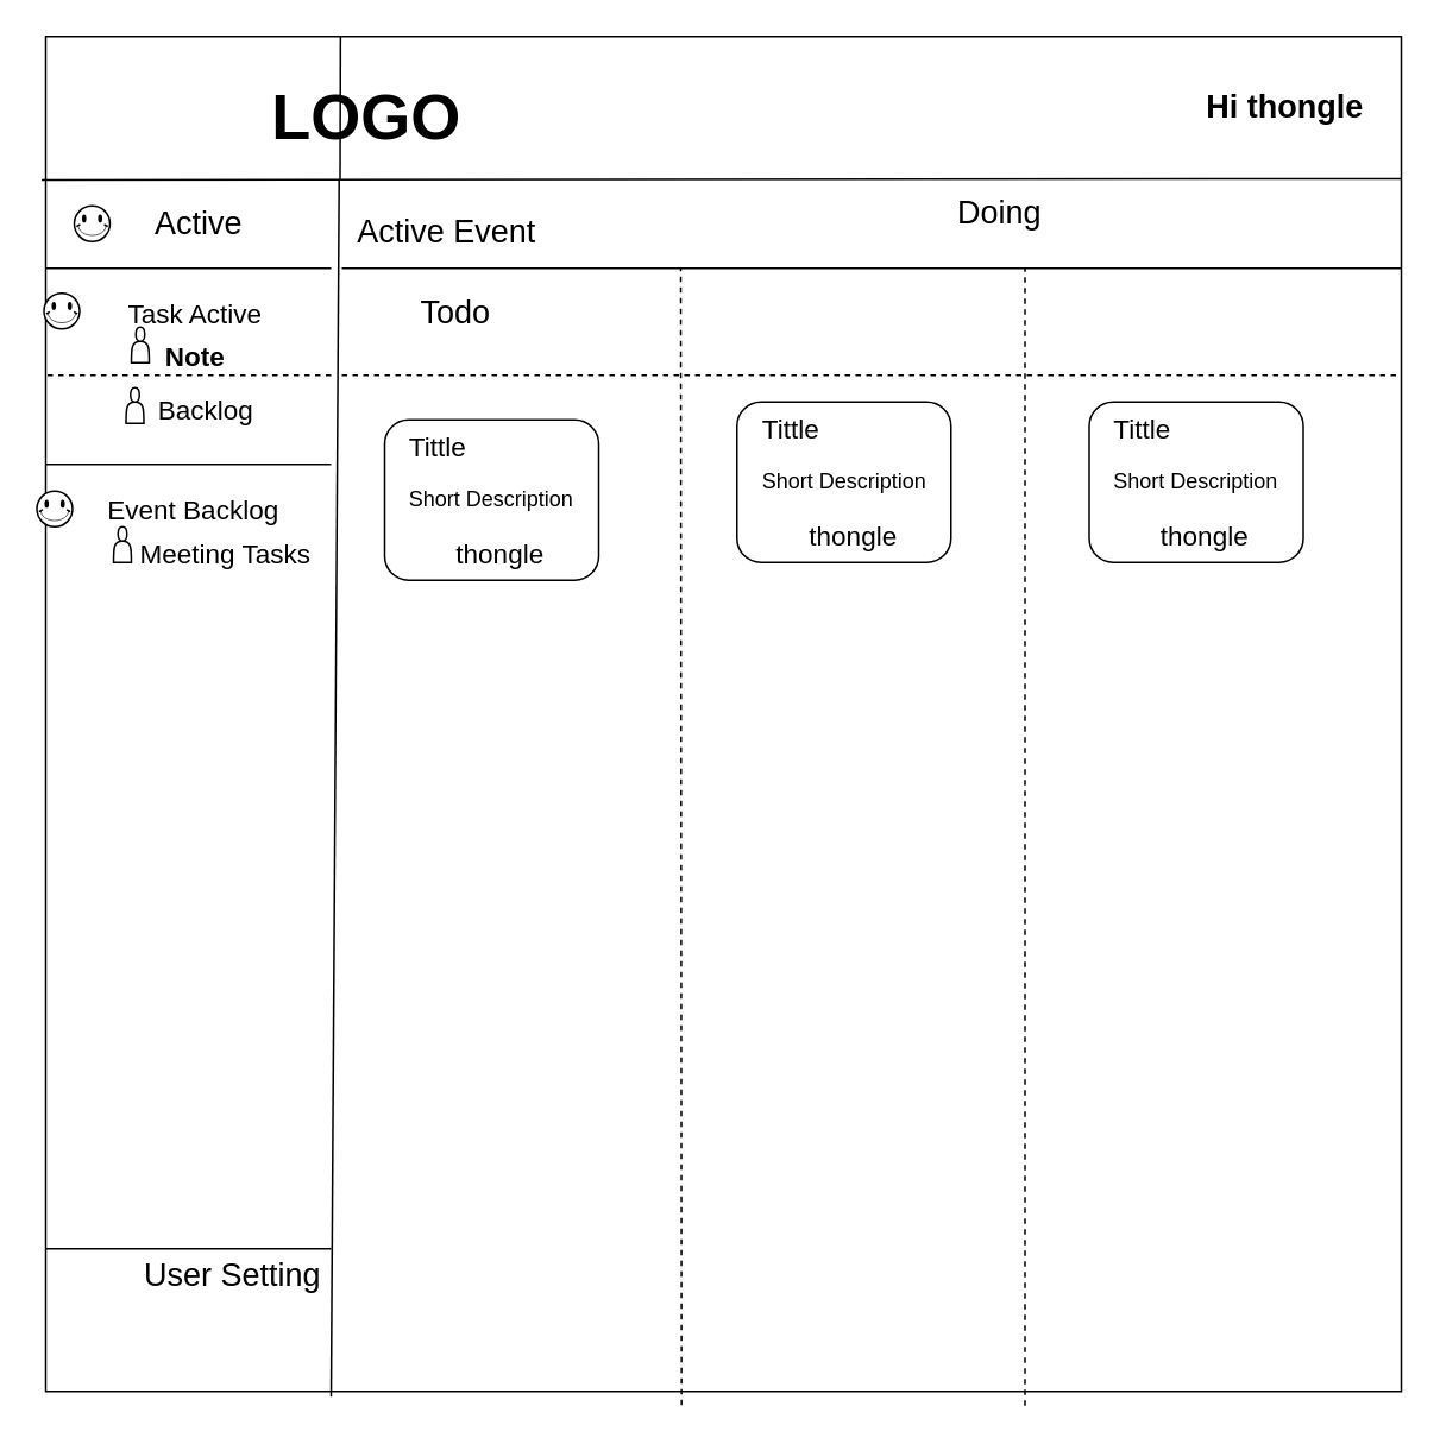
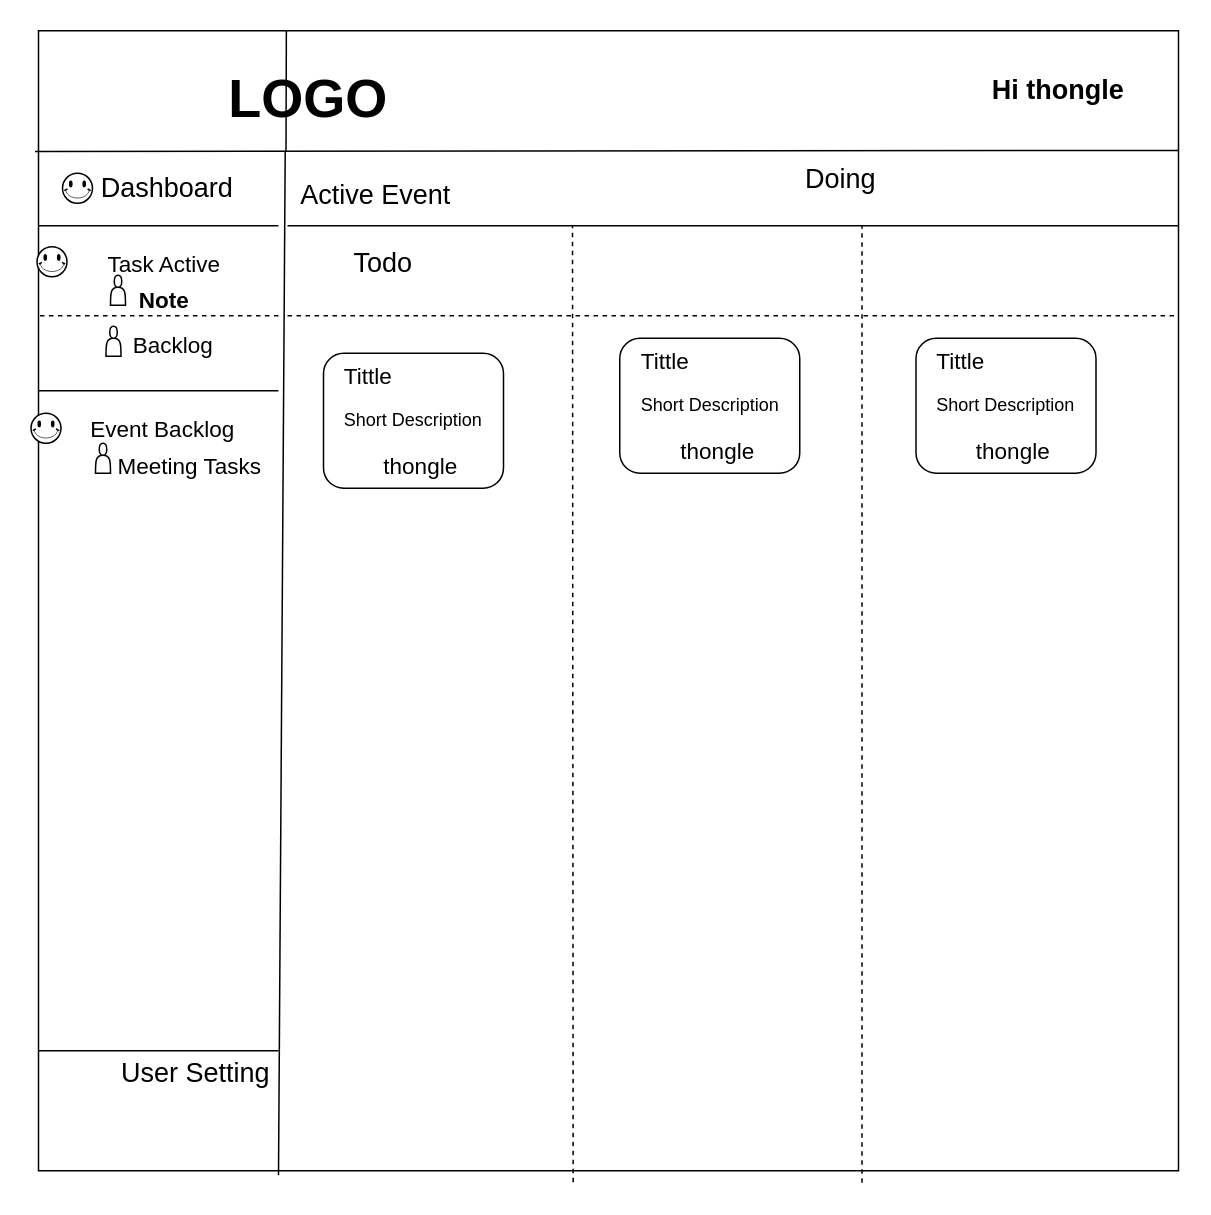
- <mxCell id="7" value="&lt;b&gt;&lt;font style=&quot;font-size: 18px;&quot;&gt;Hi thongle&lt;/font&gt;&lt;/b&gt;" style="text;html=1;strokeColor=none;fillColor=none;align=center;verticalAlign=middle;whiteSpace=wrap;rounded=0;" vertex="1" parent="1"><mxGeometry x="655" y="30" width="130" height="60" as="geometry" /></mxCell>
+ <mxCell id="7" value="&lt;b&gt;&lt;font style=&quot;font-size: 18px;&quot;&gt;Hi thongle&lt;/font&gt;&lt;/b&gt;" style="text;html=1;strokeColor=none;fillColor=none;align=center;verticalAlign=middle;whiteSpace=wrap;rounded=0;" vertex="1" parent="1"><mxGeometry x="640" y="30" width="130" height="60" as="geometry" /></mxCell>
- <mxCell id="8" value="&lt;font style=&quot;font-size: 18px;&quot;&gt;Active&lt;/font&gt;" style="text;html=1;strokeColor=none;fillColor=none;align=center;verticalAlign=middle;whiteSpace=wrap;rounded=0;" vertex="1" parent="1"><mxGeometry x="46" y="110" width="130" height="30" as="geometry" /></mxCell>
+ <mxCell id="8" value="&lt;font style=&quot;font-size: 18px;&quot;&gt;Dashboard&lt;/font&gt;" style="text;html=1;strokeColor=none;fillColor=none;align=center;verticalAlign=middle;whiteSpace=wrap;rounded=0;" vertex="1" parent="1"><mxGeometry x="46" y="110" width="130" height="30" as="geometry" /></mxCell>
